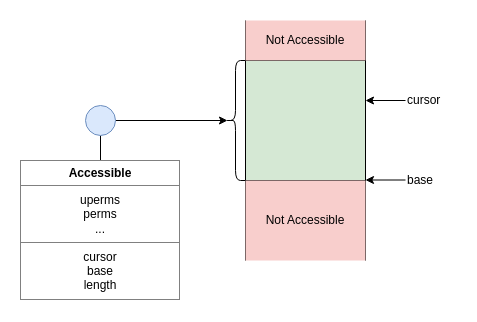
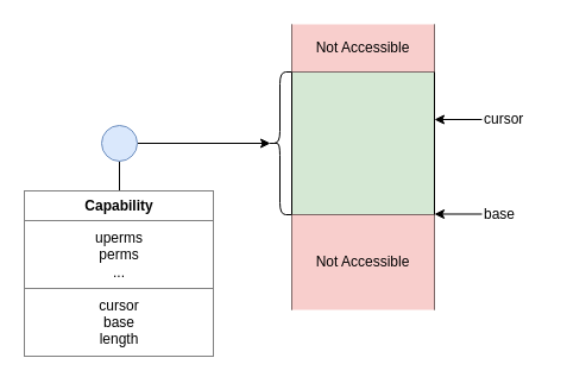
- <mxCell id="9" value="&lt;table border=&quot;1&quot; width=&quot;100%&quot; cellpadding=&quot;4&quot; style=&quot;width: 100% ; height: 100% ; border-collapse: collapse&quot;&gt;&lt;tbody&gt;&lt;tr&gt;&lt;th align=&quot;center&quot;&gt;&lt;b&gt;Accessible&lt;/b&gt;&lt;/th&gt;&lt;/tr&gt;&lt;tr&gt;&lt;td align=&quot;center&quot;&gt;uperms&lt;br&gt;perms&lt;br&gt;...&lt;/td&gt;&lt;/tr&gt;&lt;tr&gt;&lt;td align=&quot;center&quot;&gt;cursor&lt;br&gt;base&lt;br&gt;length&lt;/td&gt;&lt;/tr&gt;&lt;/tbody&gt;&lt;/table&gt;" style="text;html=1;strokeColor=none;fillColor=none;overflow=fill;" parent="1" vertex="1"><mxGeometry x="20" y="160" width="160" height="140" as="geometry" /></mxCell>
+ <mxCell id="9" value="&lt;table border=&quot;1&quot; width=&quot;100%&quot; cellpadding=&quot;4&quot; style=&quot;width: 100% ; height: 100% ; border-collapse: collapse&quot;&gt;&lt;tbody&gt;&lt;tr&gt;&lt;th align=&quot;center&quot;&gt;&lt;b&gt;Capability&lt;/b&gt;&lt;/th&gt;&lt;/tr&gt;&lt;tr&gt;&lt;td align=&quot;center&quot;&gt;uperms&lt;br&gt;perms&lt;br&gt;...&lt;/td&gt;&lt;/tr&gt;&lt;tr&gt;&lt;td align=&quot;center&quot;&gt;cursor&lt;br&gt;base&lt;br&gt;length&lt;/td&gt;&lt;/tr&gt;&lt;/tbody&gt;&lt;/table&gt;" style="text;html=1;strokeColor=none;fillColor=none;overflow=fill;" parent="1" vertex="1"><mxGeometry x="20" y="160" width="160" height="140" as="geometry" /></mxCell>
